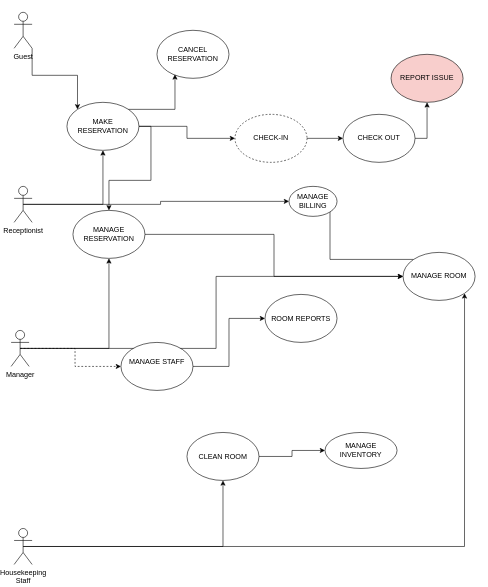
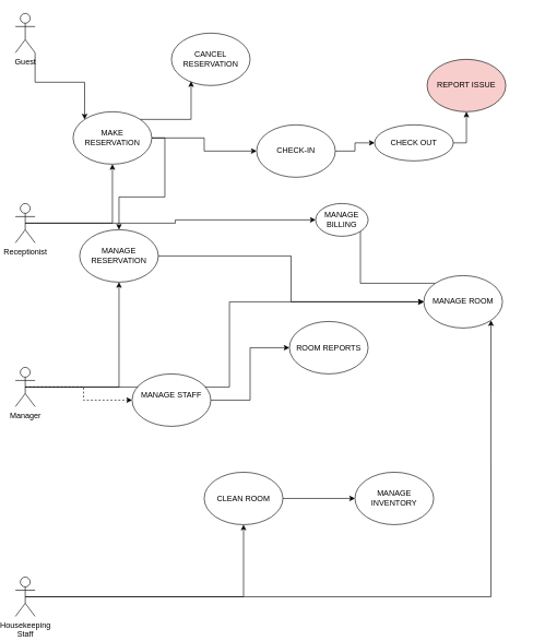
- <mxCell id="18" value="CHECK-IN" style="ellipse;whiteSpace=wrap;html=1;dashed=1;" parent="1" vertex="1"><mxGeometry x="388" y="190" width="120" height="80" as="geometry" /></mxCell>
+ <mxCell id="18" value="CHECK-IN" style="ellipse;whiteSpace=wrap;html=1;" parent="1" vertex="1"><mxGeometry x="388" y="190" width="120" height="80" as="geometry" /></mxCell>
- <mxCell id="20" value="CHECK OUT" style="ellipse;whiteSpace=wrap;html=1;" parent="1" vertex="1"><mxGeometry x="568" y="190" width="120" height="80" as="geometry" /></mxCell>
+ <mxCell id="20" value="CHECK OUT" style="ellipse;whiteSpace=wrap;html=1;" parent="1" vertex="1"><mxGeometry x="568" y="190" width="120" height="55" as="geometry" /></mxCell>
- <mxCell id="25" value="MANAGE ROOM" style="ellipse;whiteSpace=wrap;html=1;" parent="1" vertex="1"><mxGeometry x="668" y="420" width="120" height="80" as="geometry" /></mxCell>
+ <mxCell id="25" value="MANAGE ROOM" style="ellipse;whiteSpace=wrap;html=1;" parent="1" vertex="1"><mxGeometry x="643" y="420" width="120" height="80" as="geometry" /></mxCell>
- <mxCell id="10" value="Manager" style="shape=umlActor;verticalLabelPosition=bottom;verticalAlign=top;html=1;outlineConnect=0;" parent="1" vertex="1"><mxGeometry x="15" y="550" width="30" height="60" as="geometry" /></mxCell>
+ <mxCell id="10" value="Manager" style="shape=umlActor;verticalLabelPosition=bottom;verticalAlign=top;html=1;outlineConnect=0;" parent="1" vertex="1"><mxGeometry x="20" y="560" width="30" height="60" as="geometry" /></mxCell>
- <mxCell id="28" value="MANAGE INVENTORY" style="ellipse;whiteSpace=wrap;html=1;" parent="1" vertex="1"><mxGeometry x="538" y="720" width="120" height="60" as="geometry" /></mxCell>
+ <mxCell id="28" value="MANAGE INVENTORY" style="ellipse;whiteSpace=wrap;html=1;" parent="1" vertex="1"><mxGeometry x="538" y="720" width="120" height="80" as="geometry" /></mxCell>
